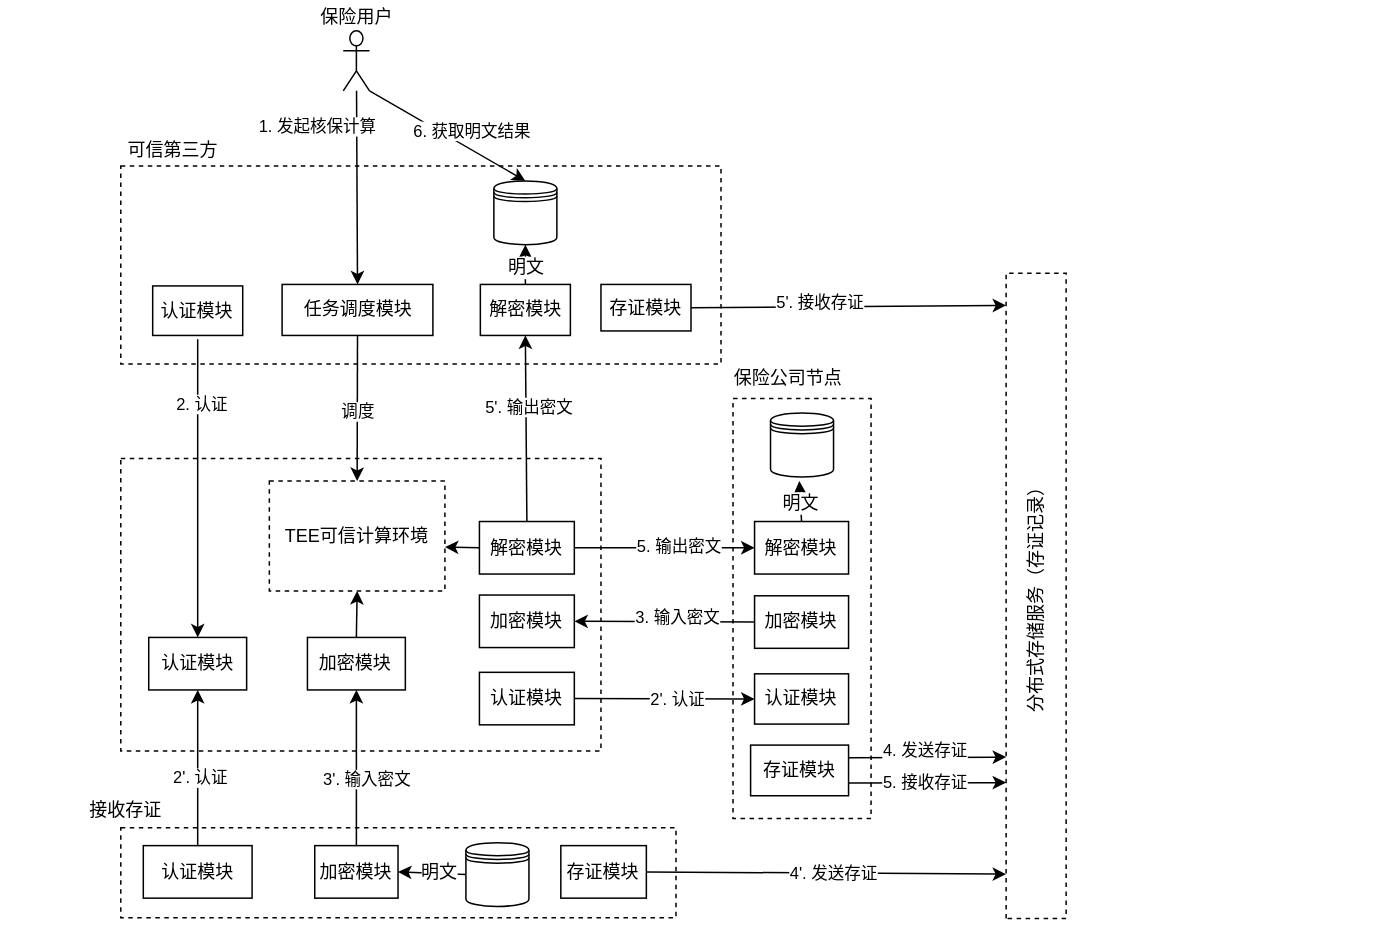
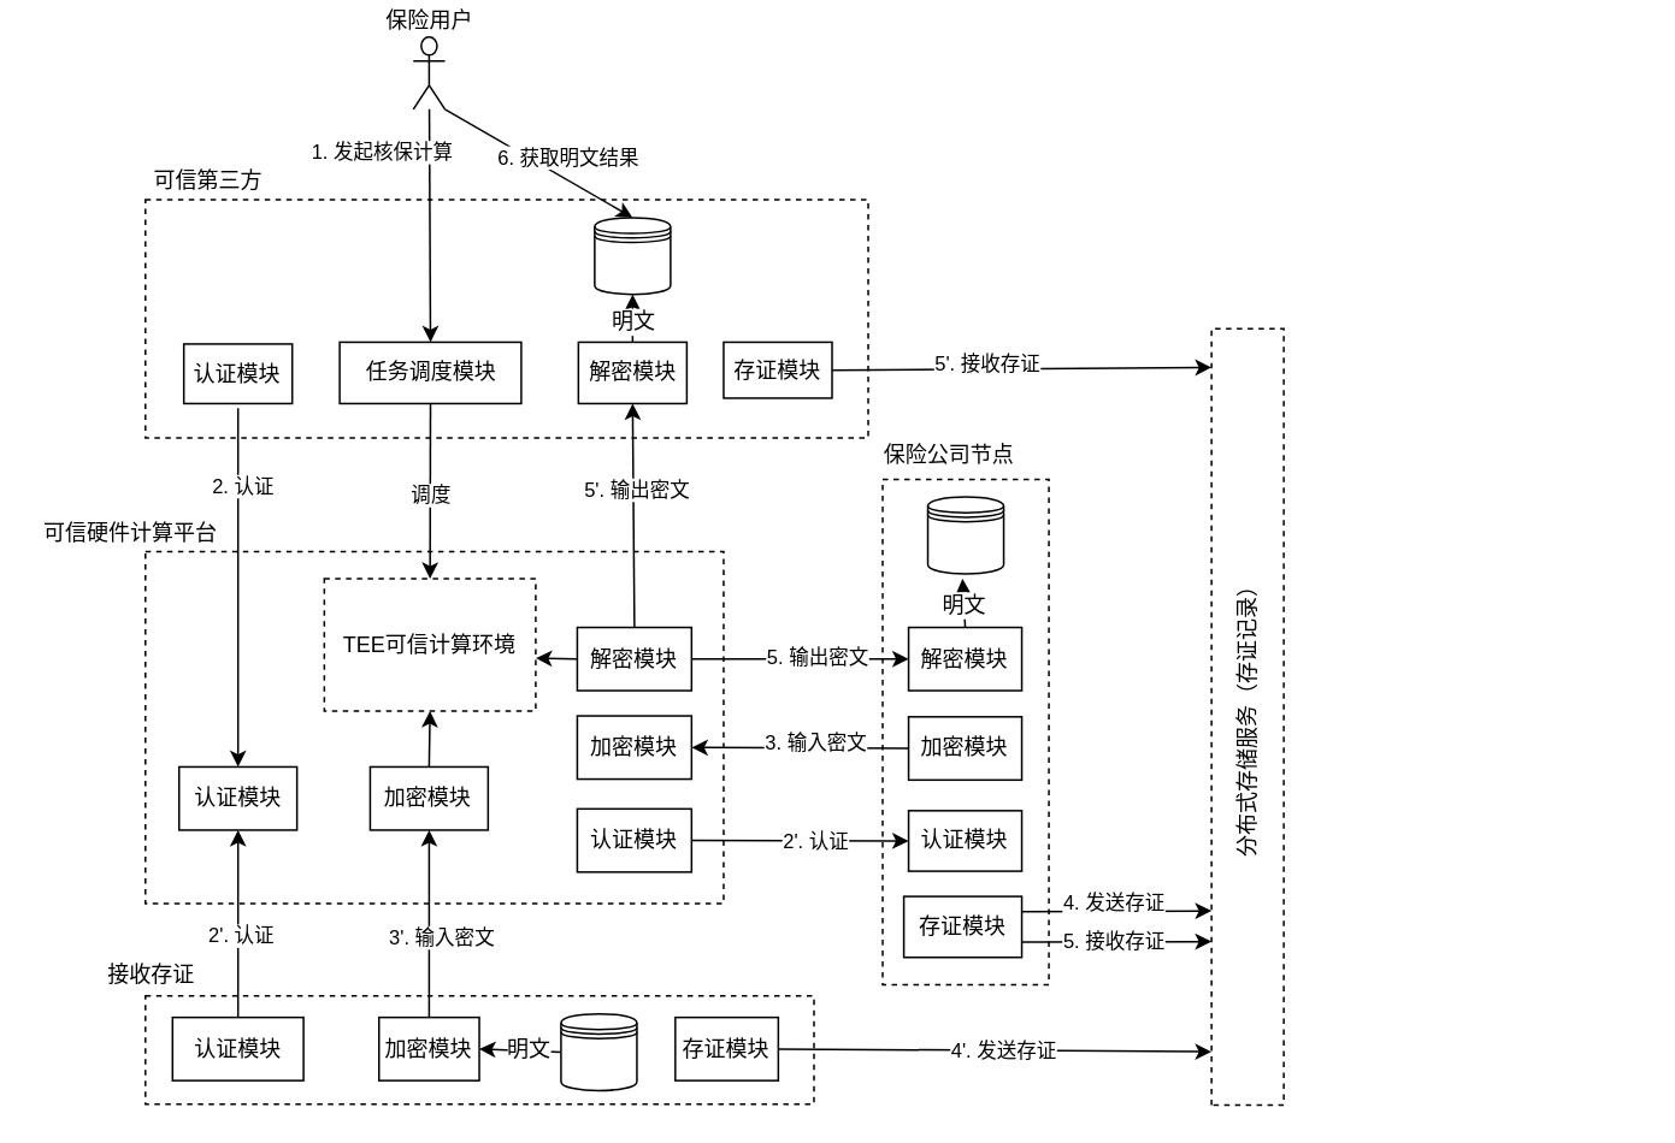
+ <mxCell id="20" value="可信硬件计算平台" style="text;html=1;strokeColor=none;fillColor=none;align=center;verticalAlign=middle;whiteSpace=wrap;rounded=0;" parent="1" vertex="1"><mxGeometry x="20" y="285" width="104.25" height="20" as="geometry" /></mxCell>
